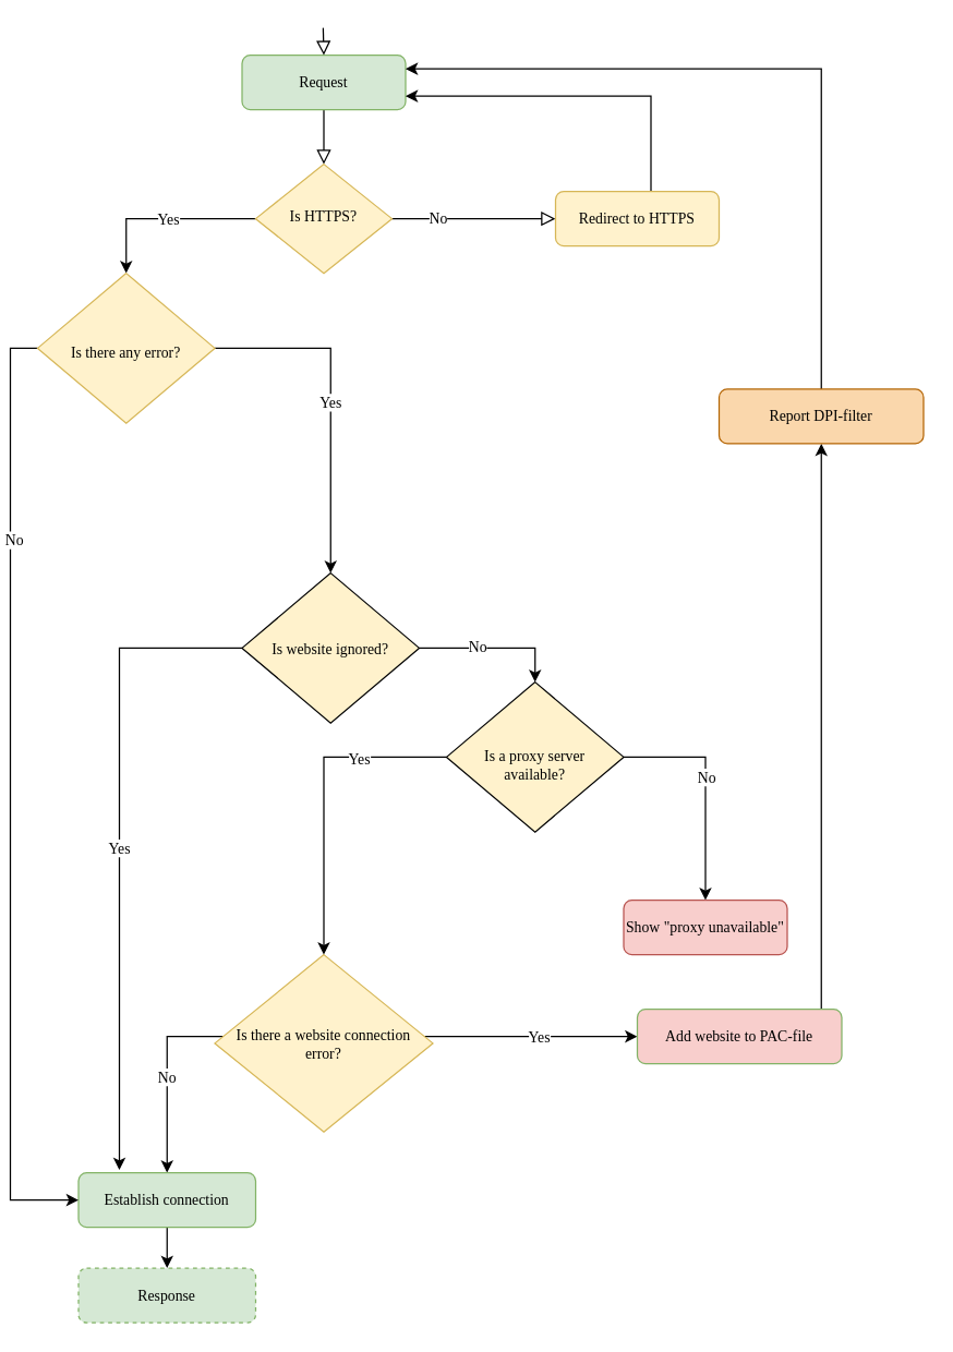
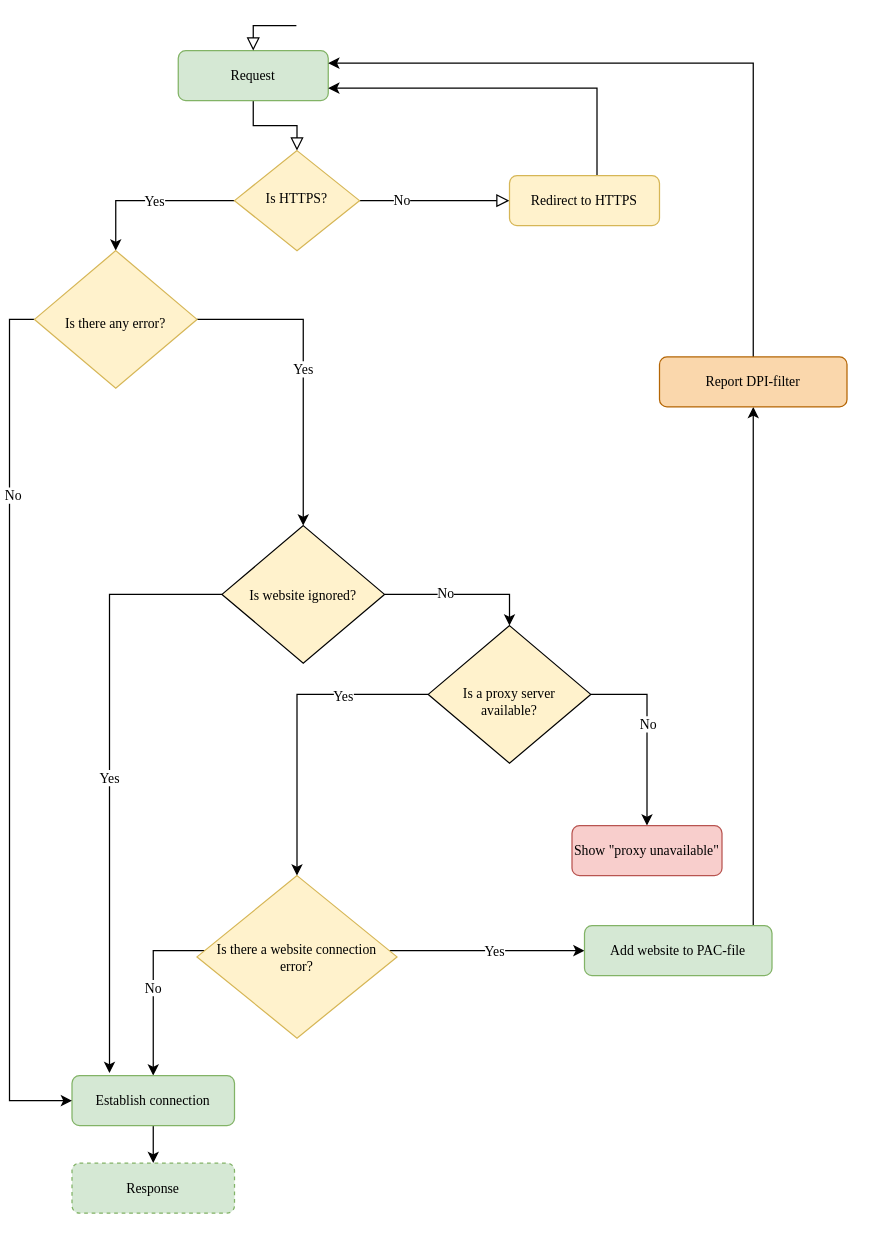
- <mxCell id="3" value="Request" style="rounded=1;whiteSpace=wrap;html=1;fontSize=11;glass=0;strokeWidth=1;shadow=0;fillColor=#d5e8d4;strokeColor=#82b366;fontFamily=Fira Code;fontSource=https%3A%2F%2Ffonts.googleapis.com%2Fcss%3Ffamily%3DFira%2BCode;" parent="1" vertex="1"><mxGeometry x="170" y="40" width="120" height="40" as="geometry" /></mxCell>
+ <mxCell id="3" value="Request" style="rounded=1;whiteSpace=wrap;html=1;fontSize=11;glass=0;strokeWidth=1;shadow=0;fillColor=#d5e8d4;strokeColor=#82b366;fontFamily=Fira Code;fontSource=https%3A%2F%2Ffonts.googleapis.com%2Fcss%3Ffamily%3DFira%2BCode;" parent="1" vertex="1"><mxGeometry x="135" y="40" width="120" height="40" as="geometry" /></mxCell>
- <mxCell id="30" value="&lt;div style=&quot;font-size: 11px;&quot;&gt;Is a proxy server available?&lt;/div&gt;" style="rhombus;whiteSpace=wrap;html=1;shadow=0;fontFamily=Fira Code;fontSize=11;align=center;strokeWidth=1;spacing=6;spacingTop=6;fillColor=#fff2cc;strokeColor=default;sketch=0;verticalAlign=middle;fontSource=https%3A%2F%2Ffonts.googleapis.com%2Fcss%3Ffamily%3DFira%2BCode;spacingBottom=-5;" vertex="1" parent="1"><mxGeometry x="320" y="500" width="130" height="110" as="geometry" /></mxCell>
+ <mxCell id="30" value="&lt;div style=&quot;font-size: 11px;&quot;&gt;Is a proxy server available?&lt;/div&gt;" style="rhombus;whiteSpace=wrap;html=1;shadow=0;fontFamily=Fira Code;fontSize=11;align=center;strokeWidth=1;spacing=6;spacingTop=6;fillColor=#fff2cc;strokeColor=default;sketch=0;verticalAlign=middle;fontSource=https%3A%2F%2Ffonts.googleapis.com%2Fcss%3Ffamily%3DFira%2BCode;spacingBottom=-5;" vertex="1" parent="1"><mxGeometry x="335" y="500" width="130" height="110" as="geometry" /></mxCell>
- <mxCell id="19" value="Add website to PAC-file" style="rounded=1;whiteSpace=wrap;html=1;fontSize=11;glass=0;strokeWidth=1;shadow=0;fillColor=#f8cecc;strokeColor=#82b366;fontFamily=Fira Code;fontSource=https%3A%2F%2Ffonts.googleapis.com%2Fcss%3Ffamily%3DFira%2BCode;" parent="1" vertex="1"><mxGeometry x="460" y="740" width="150" height="40" as="geometry" /></mxCell>
+ <mxCell id="19" value="Add website to PAC-file" style="rounded=1;whiteSpace=wrap;html=1;fontSize=11;glass=0;strokeWidth=1;shadow=0;fillColor=#d5e8d4;strokeColor=#82b366;fontFamily=Fira Code;fontSource=https%3A%2F%2Ffonts.googleapis.com%2Fcss%3Ffamily%3DFira%2BCode;" parent="1" vertex="1"><mxGeometry x="460" y="740" width="150" height="40" as="geometry" /></mxCell>
